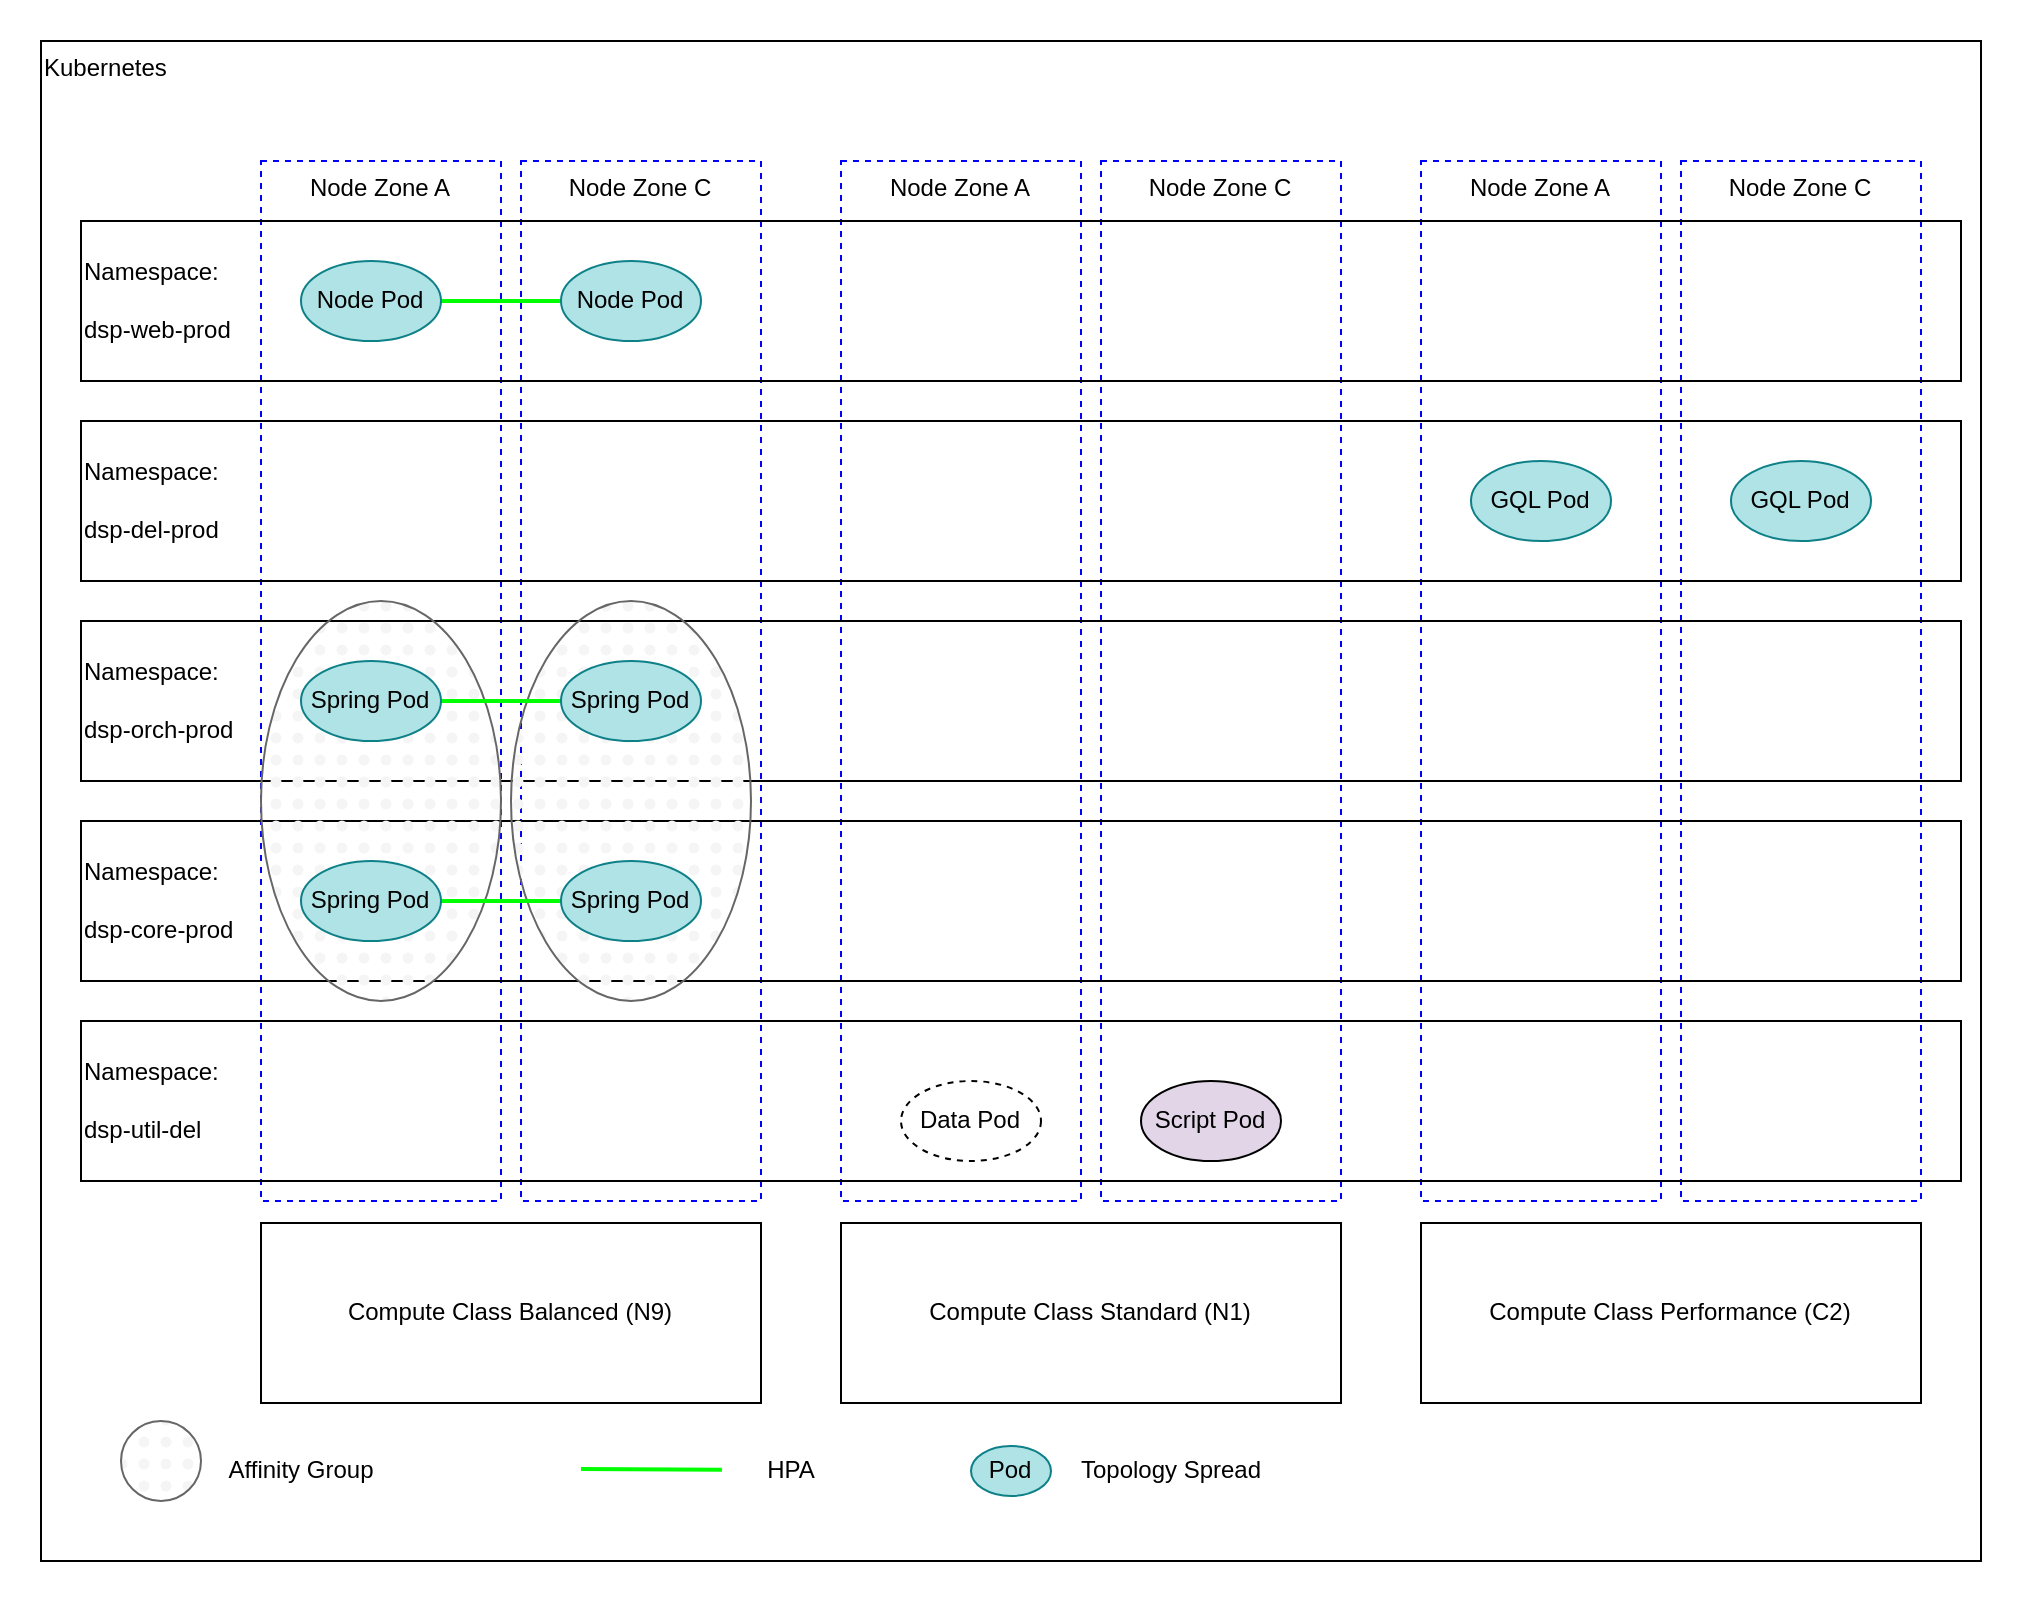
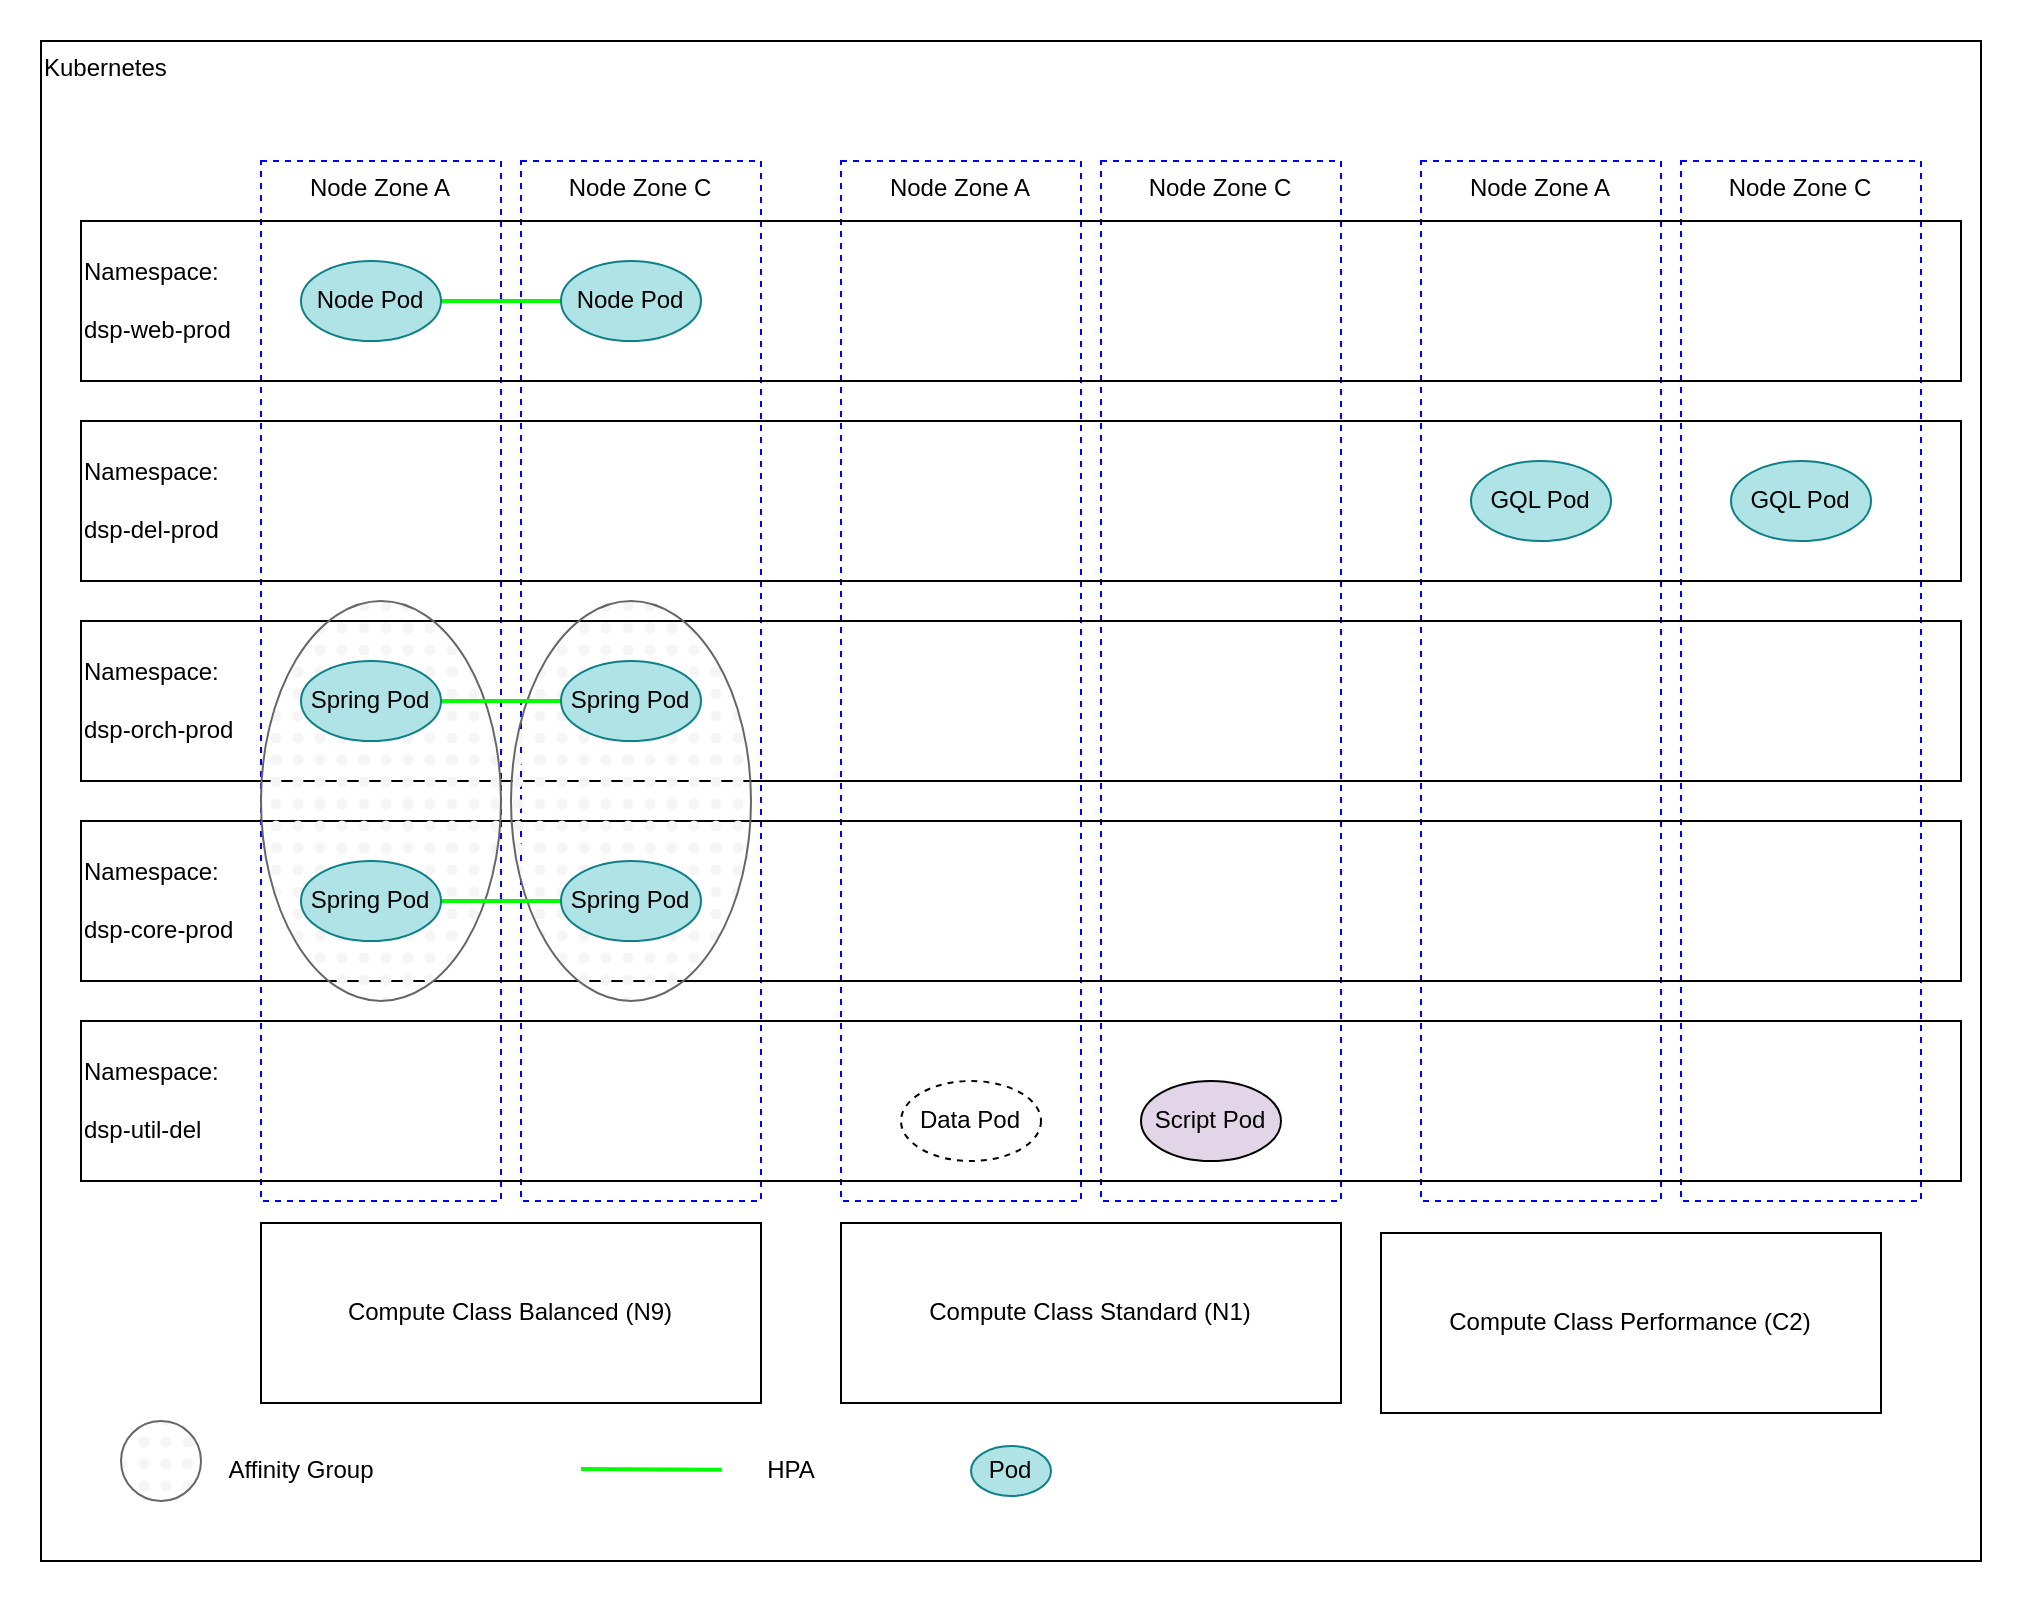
- <mxCell id="5" value="Compute Class Performance (C2)" style="rounded=0;whiteSpace=wrap;html=1;" vertex="1" parent="1"><mxGeometry x="710" y="611" width="250" height="90" as="geometry" /></mxCell>
+ <mxCell id="5" value="Compute Class Performance (C2)" style="rounded=0;whiteSpace=wrap;html=1;" vertex="1" parent="1"><mxGeometry x="690" y="616" width="250" height="90" as="geometry" /></mxCell>
- <mxCell id="37" value="Topology Spread" style="text;html=1;align=center;verticalAlign=middle;resizable=0;points=[];autosize=1;strokeColor=none;fillColor=none;" vertex="1" parent="1"><mxGeometry x="530" y="720" width="110" height="30" as="geometry" /></mxCell>
